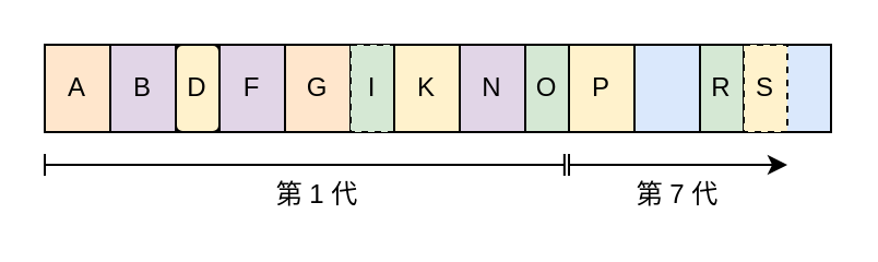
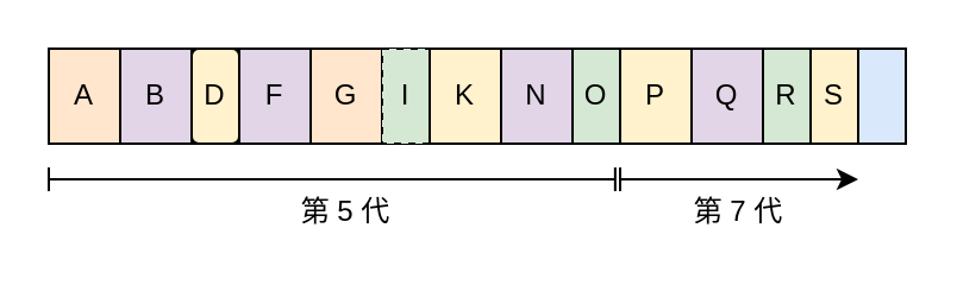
+ <mxCell id="21" value="Q" style="rounded=0;whiteSpace=wrap;html=1;fillColor=#e1d5e7;" vertex="1" parent="1"><mxGeometry x="290" y="20" width="30" height="40" as="geometry" /></mxCell>
- <mxCell id="23" value="S" style="rounded=0;whiteSpace=wrap;html=1;fillColor=#fff2cc;dashed=1;" vertex="1" parent="1"><mxGeometry x="340" y="20" width="20" height="40" as="geometry" /></mxCell>
+ <mxCell id="23" value="S" style="rounded=0;whiteSpace=wrap;html=1;fillColor=#fff2cc;" vertex="1" parent="1"><mxGeometry x="340" y="20" width="20" height="40" as="geometry" /></mxCell>
- <mxCell id="13" value="第 1 代" style="text;html=1;strokeColor=none;fillColor=none;align=center;verticalAlign=middle;whiteSpace=wrap;rounded=0;" parent="1" vertex="1"><mxGeometry x="115" y="80" width="60" height="18" as="geometry" /></mxCell>
+ <mxCell id="13" value="第 5 代" style="text;html=1;strokeColor=none;fillColor=none;align=center;verticalAlign=middle;whiteSpace=wrap;rounded=0;" parent="1" vertex="1"><mxGeometry x="115" y="80" width="60" height="18" as="geometry" /></mxCell>
